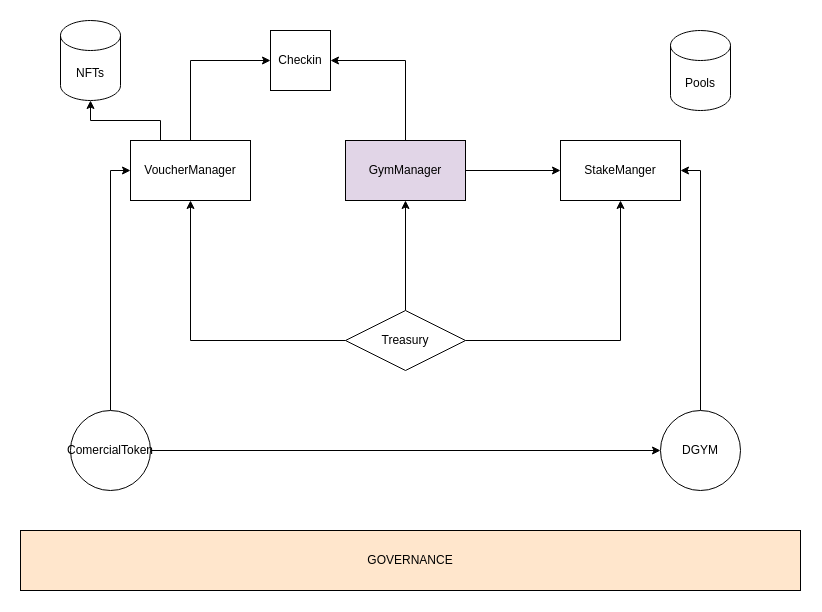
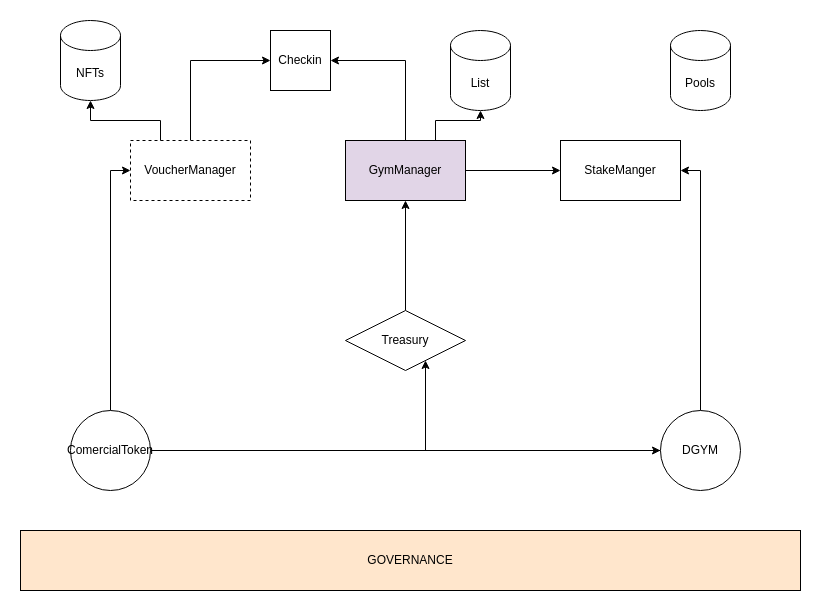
+ <mxCell id="18" value="List" style="shape=cylinder3;whiteSpace=wrap;html=1;boundedLbl=1;backgroundOutline=1;size=15;" vertex="1" parent="1"><mxGeometry x="450" y="30" width="60" height="80" as="geometry" /></mxCell>
+ <mxCell id="19" style="edgeStyle=orthogonalEdgeStyle;rounded=0;orthogonalLoop=1;jettySize=auto;html=1;entryX=0.5;entryY=1;entryDx=0;entryDy=0;entryPerimeter=0;exitX=0.75;exitY=0;exitDx=0;exitDy=0;" edge="1" parent="1" source="9" target="18"><mxGeometry relative="1" as="geometry" /></mxCell>
- <mxCell id="7" value="VoucherManager" style="rounded=0;whiteSpace=wrap;html=1;" vertex="1" parent="1"><mxGeometry x="130" y="140" width="120" height="60" as="geometry" /></mxCell>
+ <mxCell id="7" value="VoucherManager" style="rounded=0;whiteSpace=wrap;html=1;dashed=1;" vertex="1" parent="1"><mxGeometry x="130" y="140" width="120" height="60" as="geometry" /></mxCell>
- <mxCell id="3" value="" style="edgeStyle=orthogonalEdgeStyle;rounded=0;orthogonalLoop=1;jettySize=auto;html=1;entryX=0.5;entryY=1;entryDx=0;entryDy=0;" edge="1" parent="1" source="5" target="7"><mxGeometry relative="1" as="geometry" /></mxCell>
- <mxCell id="2" value="" style="edgeStyle=orthogonalEdgeStyle;rounded=0;orthogonalLoop=1;jettySize=auto;html=1;entryX=0.5;entryY=1;entryDx=0;entryDy=0;" edge="1" parent="1" source="5" target="10"><mxGeometry relative="1" as="geometry" /></mxCell>
+ <mxCell id="16" value="" style="edgeStyle=orthogonalEdgeStyle;rounded=0;orthogonalLoop=1;jettySize=auto;html=1;entryX=0.75;entryY=1;entryDx=0;entryDy=0;exitX=0;exitY=0.5;exitDx=0;exitDy=0;" edge="1" parent="1" source="24" target="5"><mxGeometry relative="1" as="geometry"><mxPoint x="640" y="450" as="sourcePoint" /><mxPoint x="385" y="380" as="targetPoint" /></mxGeometry></mxCell>
